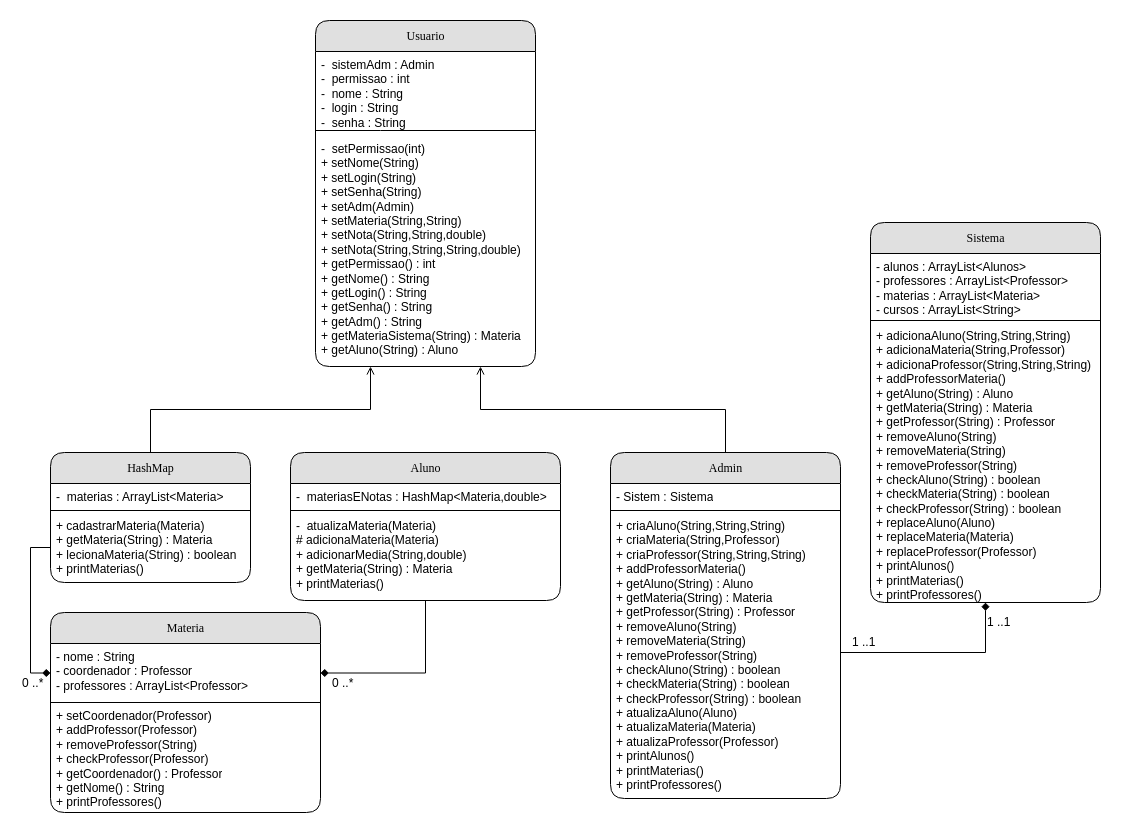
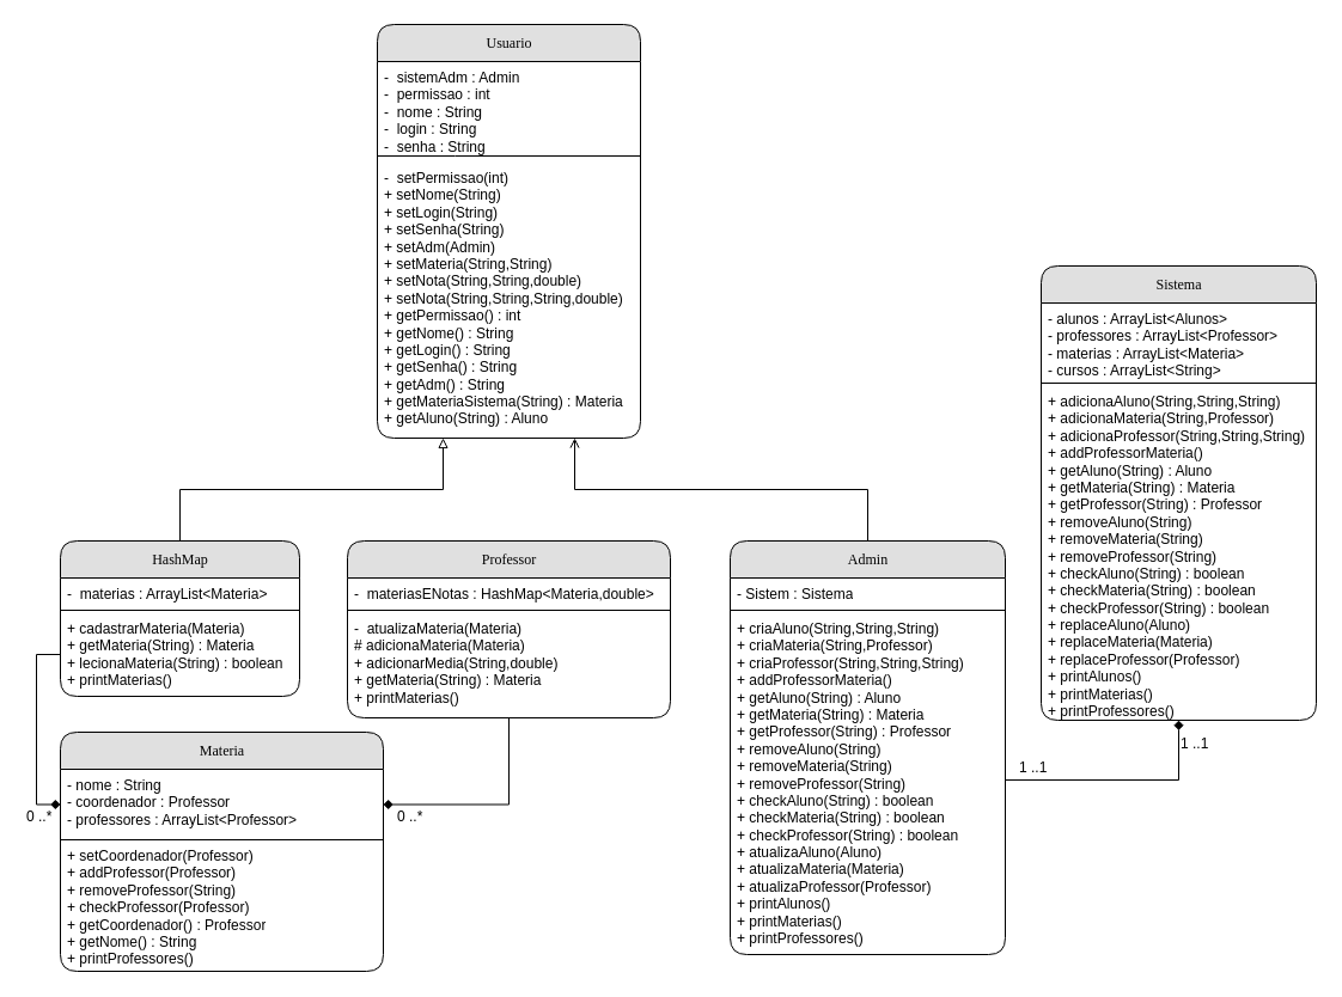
- <mxCell id="6" style="edgeStyle=orthogonalEdgeStyle;rounded=0;orthogonalLoop=1;jettySize=auto;html=1;exitX=0.5;exitY=0;exitDx=0;exitDy=0;entryX=0.25;entryY=1;entryDx=0;entryDy=0;endArrow=open;endFill=0;" parent="1" source="7" target="2" edge="1"><mxGeometry relative="1" as="geometry" /></mxCell>
+ <mxCell id="6" style="edgeStyle=orthogonalEdgeStyle;rounded=0;orthogonalLoop=1;jettySize=auto;html=1;exitX=0.5;exitY=0;exitDx=0;exitDy=0;entryX=0.25;entryY=1;entryDx=0;entryDy=0;endArrow=block;endFill=0;" parent="1" source="7" target="2" edge="1"><mxGeometry relative="1" as="geometry" /></mxCell>
- <mxCell id="12" value="Aluno&lt;br&gt;" style="swimlane;html=1;fontStyle=0;childLayout=stackLayout;horizontal=1;startSize=31;fillColor=#e0e0e0;horizontalStack=0;resizeParent=1;resizeLast=0;collapsible=1;marginBottom=0;swimlaneFillColor=#ffffff;align=center;rounded=1;shadow=0;comic=0;labelBackgroundColor=none;strokeColor=#000000;strokeWidth=1;fontFamily=Verdana;fontSize=12;fontColor=#000000;" parent="1" vertex="1"><mxGeometry x="290" y="452" width="270" height="148" as="geometry"><mxRectangle x="160" y="74" width="80" height="31" as="alternateBounds" /></mxGeometry></mxCell>
+ <mxCell id="12" value="Professor&lt;br&gt;" style="swimlane;html=1;fontStyle=0;childLayout=stackLayout;horizontal=1;startSize=31;fillColor=#e0e0e0;horizontalStack=0;resizeParent=1;resizeLast=0;collapsible=1;marginBottom=0;swimlaneFillColor=#ffffff;align=center;rounded=1;shadow=0;comic=0;labelBackgroundColor=none;strokeColor=#000000;strokeWidth=1;fontFamily=Verdana;fontSize=12;fontColor=#000000;" parent="1" vertex="1"><mxGeometry x="290" y="452" width="270" height="148" as="geometry"><mxRectangle x="160" y="74" width="80" height="31" as="alternateBounds" /></mxGeometry></mxCell>
